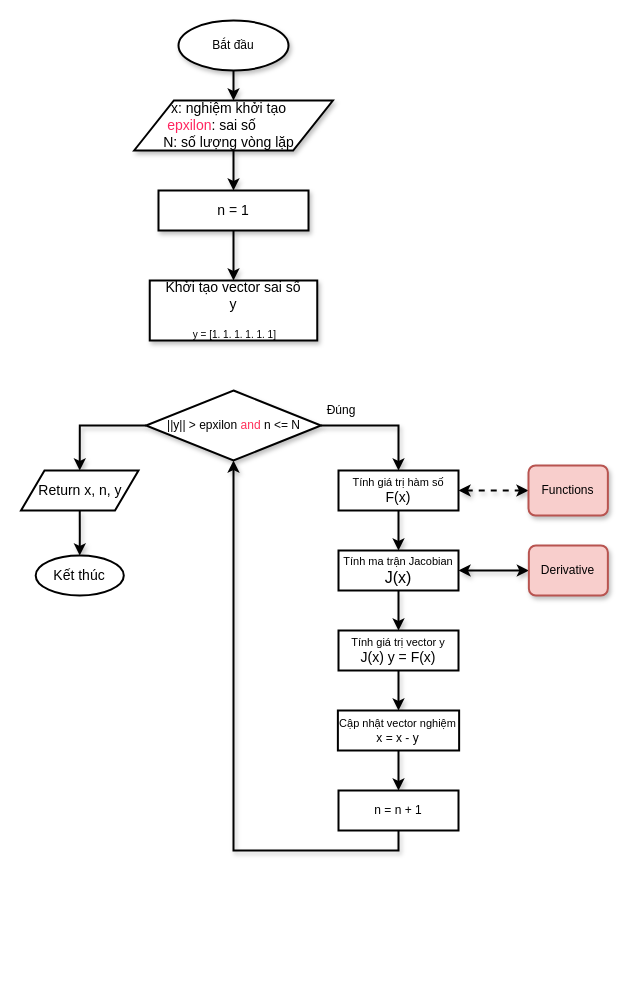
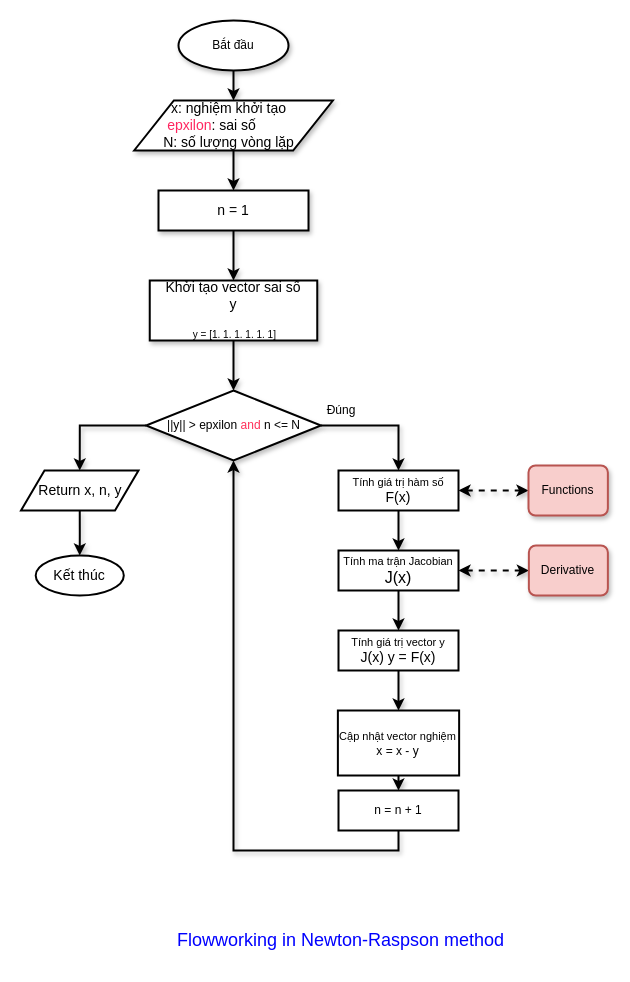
+ <mxCell id="6" style="edgeStyle=orthogonalEdgeStyle;rounded=0;orthogonalLoop=1;jettySize=auto;html=1;exitX=0.5;exitY=1;exitDx=0;exitDy=0;entryX=0.5;entryY=0;entryDx=0;entryDy=0;entryPerimeter=0;shadow=1;strokeWidth=2;" parent="1" source="7" target="9" edge="1"><mxGeometry relative="1" as="geometry" /></mxCell>
- <mxCell id="18" style="edgeStyle=orthogonalEdgeStyle;rounded=0;jumpSize=1;orthogonalLoop=1;jettySize=auto;html=1;exitX=1;exitY=0.5;exitDx=0;exitDy=0;shadow=1;startArrow=classic;startFill=1;endArrow=classic;endFill=1;strokeWidth=2;entryX=0;entryY=0.5;entryDx=0;entryDy=0;dashed=0;" parent="1" source="19" target="30" edge="1"><mxGeometry relative="1" as="geometry"><mxPoint x="538" y="580" as="targetPoint" /></mxGeometry></mxCell>
+ <mxCell id="18" style="edgeStyle=orthogonalEdgeStyle;rounded=0;jumpSize=1;orthogonalLoop=1;jettySize=auto;html=1;exitX=1;exitY=0.5;exitDx=0;exitDy=0;shadow=1;startArrow=classic;startFill=1;endArrow=classic;endFill=1;strokeWidth=2;entryX=0;entryY=0.5;entryDx=0;entryDy=0;dashed=1;" parent="1" source="19" target="30" edge="1"><mxGeometry relative="1" as="geometry"><mxPoint x="538" y="580" as="targetPoint" /></mxGeometry></mxCell>
- <mxCell id="23" value="&lt;font style=&quot;font-size: 11px&quot;&gt;Cập nhật vector nghiệm&lt;/font&gt;&lt;br&gt;x = x - y" style="rounded=0;whiteSpace=wrap;html=1;shadow=0;comic=0;strokeColor=#000000;strokeWidth=2;fillColor=#ffffff;" parent="1" vertex="1"><mxGeometry x="337.38" y="710" width="121.25" height="40" as="geometry" /></mxCell>
+ <mxCell id="23" value="&lt;font style=&quot;font-size: 11px&quot;&gt;Cập nhật vector nghiệm&lt;/font&gt;&lt;br&gt;x = x - y" style="rounded=0;whiteSpace=wrap;html=1;shadow=0;comic=0;strokeColor=#000000;strokeWidth=2;fillColor=#ffffff;" parent="1" vertex="1"><mxGeometry x="337.38" y="710" width="121.25" height="65" as="geometry" /></mxCell>
+ <mxCell id="28" value="&lt;font color=&quot;#0000ff&quot;&gt;&lt;span style=&quot;font-size: 18px&quot;&gt;Flowworking in Newton-Raspson method&lt;/span&gt;&lt;/font&gt;" style="text;html=1;strokeColor=none;fillColor=none;align=center;verticalAlign=middle;whiteSpace=wrap;rounded=0;shadow=0;comic=0;" parent="1" vertex="1"><mxGeometry x="171.13" y="920" width="338.75" height="40" as="geometry" /></mxCell>
